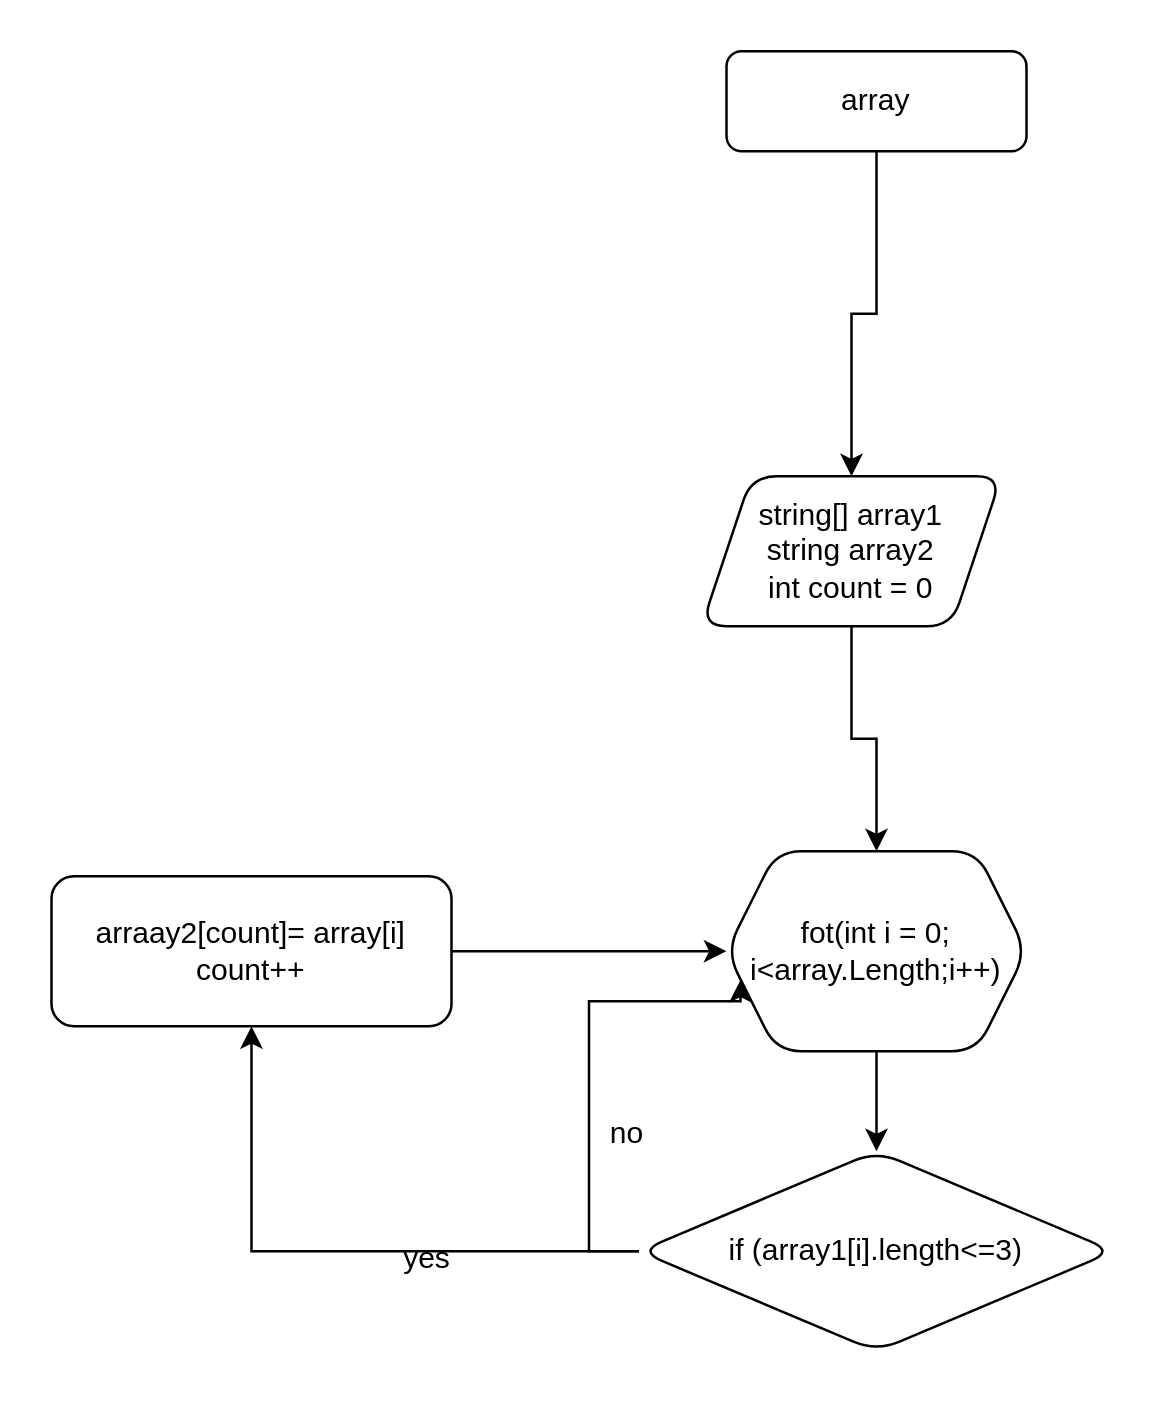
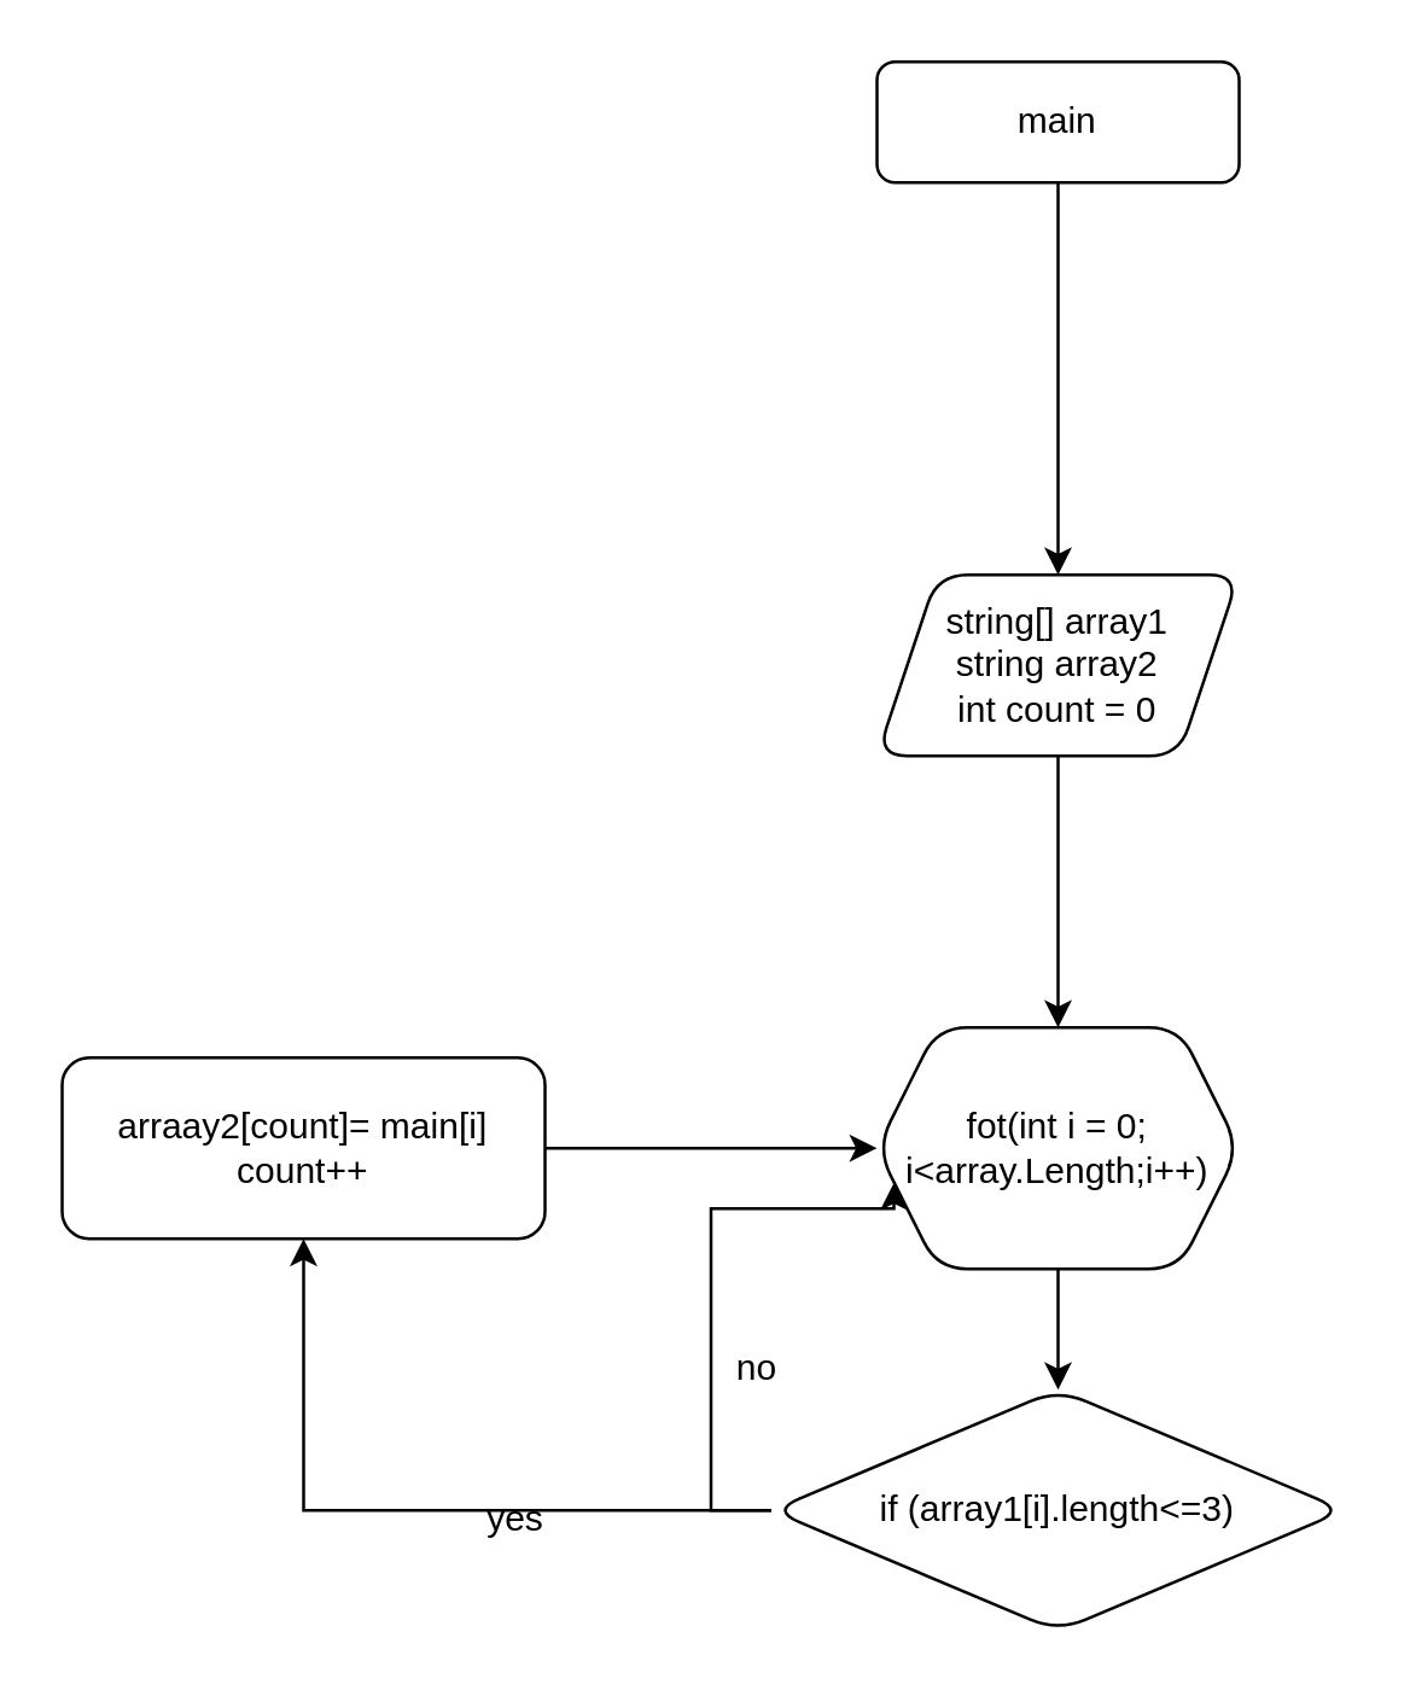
- <mxCell id="3" value="array" style="rounded=1;whiteSpace=wrap;html=1;fontSize=12;glass=0;strokeWidth=1;shadow=0;" parent="1" vertex="1"><mxGeometry x="290" y="20" width="120" height="40" as="geometry" /></mxCell>
+ <mxCell id="3" value="main" style="rounded=1;whiteSpace=wrap;html=1;fontSize=12;glass=0;strokeWidth=1;shadow=0;" parent="1" vertex="1"><mxGeometry x="290" y="20" width="120" height="40" as="geometry" /></mxCell>
- <mxCell id="5" value="string[] array1&lt;br&gt;string array2&lt;br&gt;int count = 0" style="shape=parallelogram;perimeter=parallelogramPerimeter;whiteSpace=wrap;html=1;fixedSize=1;rounded=1;glass=0;strokeWidth=1;shadow=0;" vertex="1" parent="1"><mxGeometry x="280" y="190" width="120" height="60" as="geometry" /></mxCell>
+ <mxCell id="5" value="string[] array1&lt;br&gt;string array2&lt;br&gt;int count = 0" style="shape=parallelogram;perimeter=parallelogramPerimeter;whiteSpace=wrap;html=1;fixedSize=1;rounded=1;glass=0;strokeWidth=1;shadow=0;" vertex="1" parent="1"><mxGeometry x="290" y="190" width="120" height="60" as="geometry" /></mxCell>
- <mxCell id="11" value="arraay2[count]= array[i]&lt;br&gt;count++" style="rounded=1;whiteSpace=wrap;html=1;glass=0;strokeWidth=1;shadow=0;" vertex="1" parent="1"><mxGeometry x="20" y="350" width="160" height="60" as="geometry" /></mxCell>
+ <mxCell id="11" value="arraay2[count]= main[i]&lt;br&gt;count++" style="rounded=1;whiteSpace=wrap;html=1;glass=0;strokeWidth=1;shadow=0;" vertex="1" parent="1"><mxGeometry x="20" y="350" width="160" height="60" as="geometry" /></mxCell>
